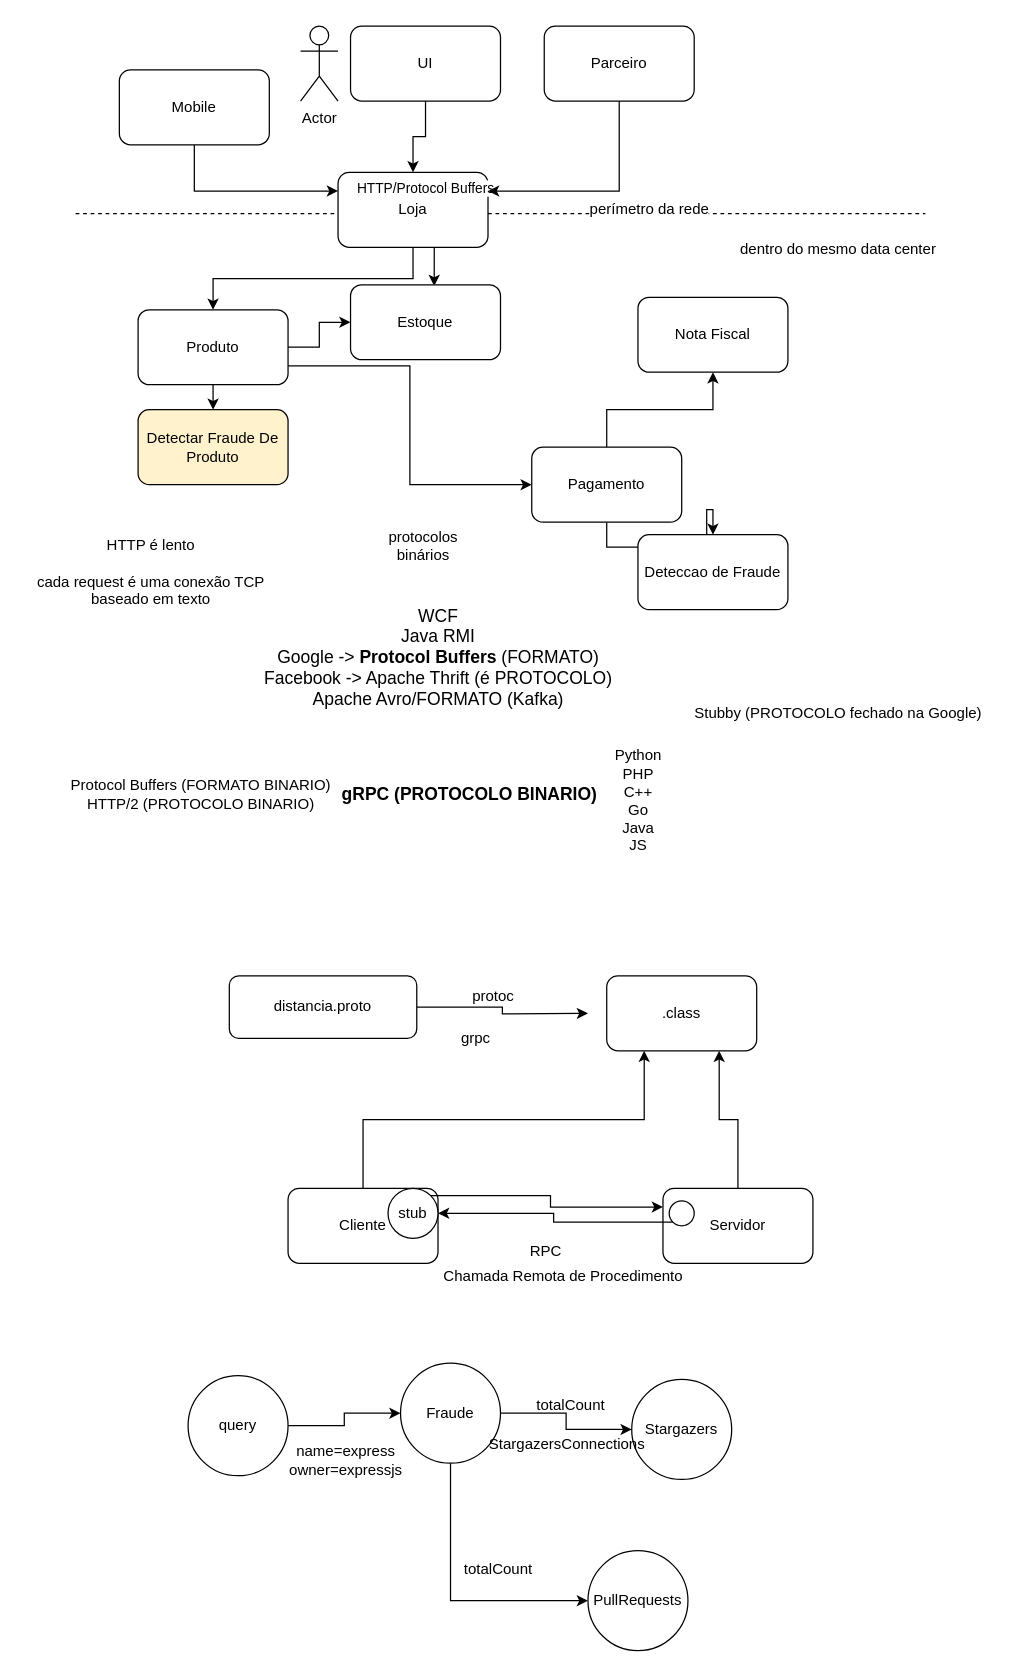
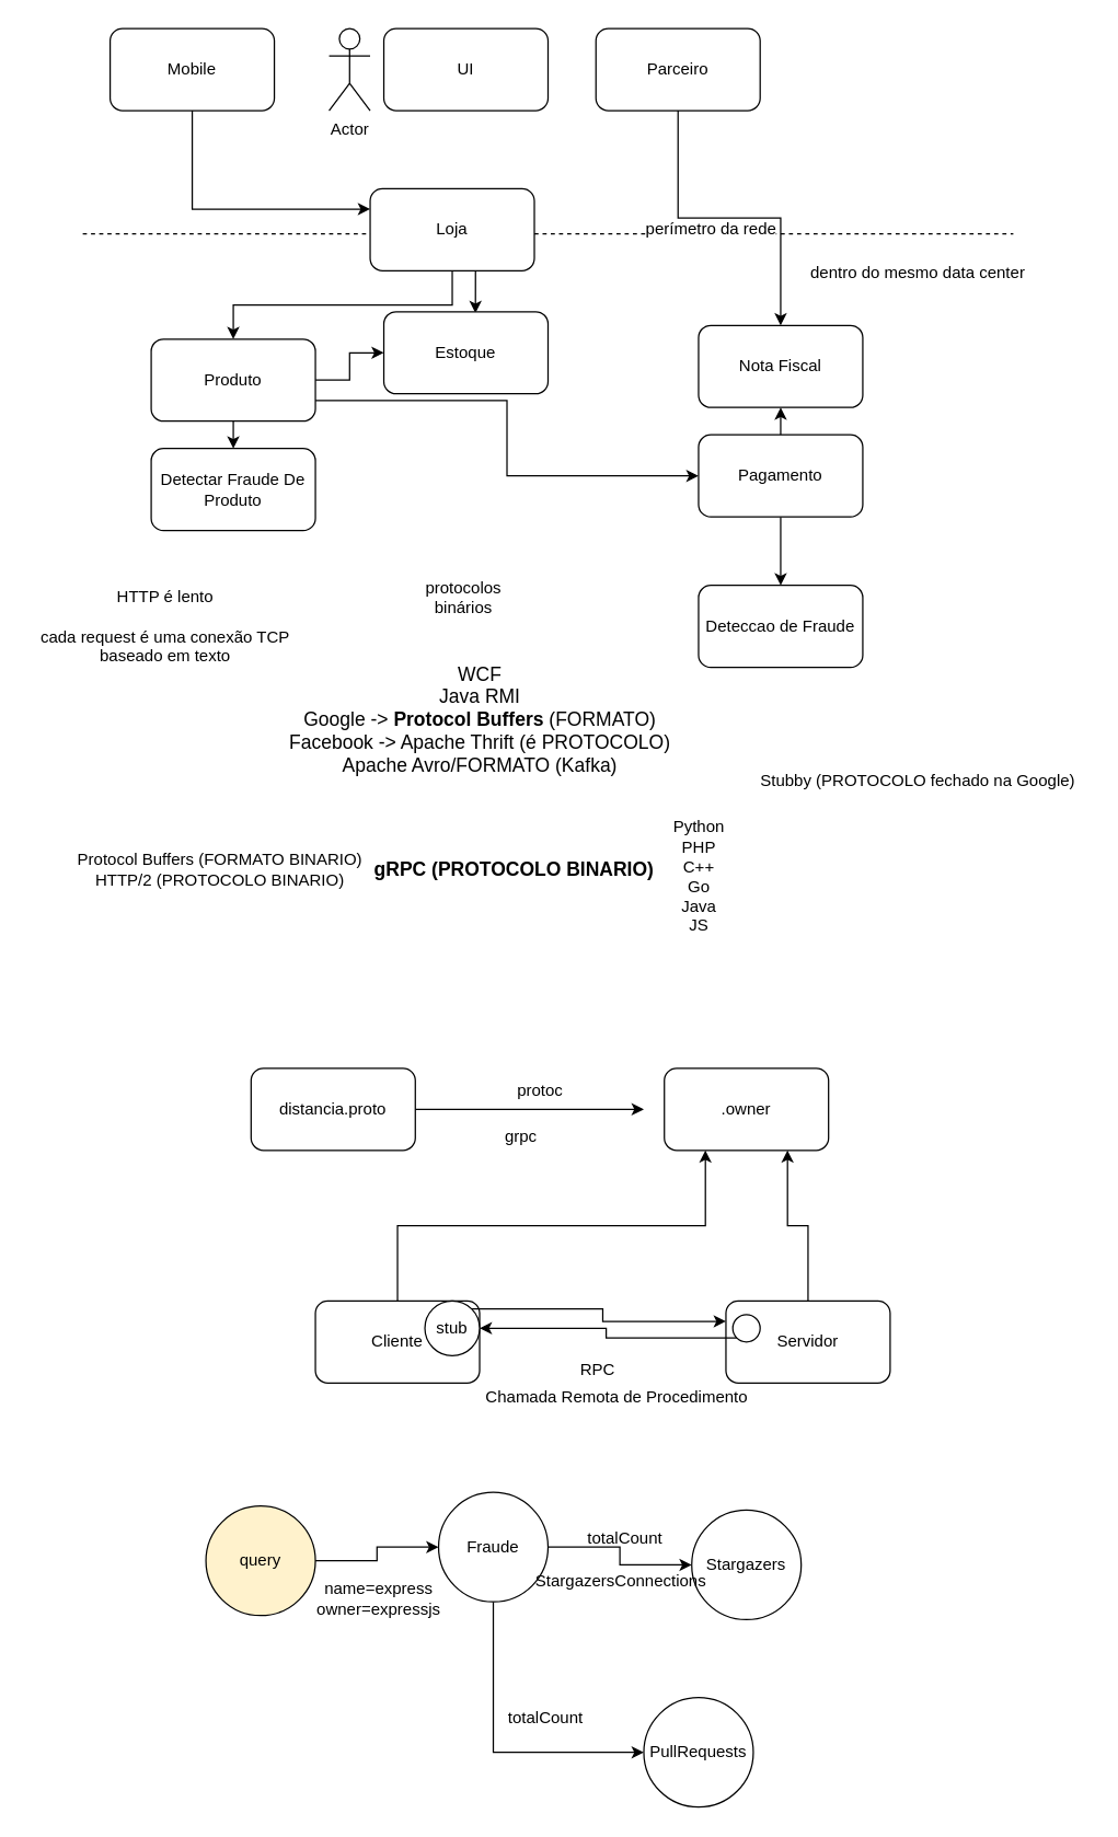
- <mxCell id="47" value="Mobile" style="rounded=1;whiteSpace=wrap;html=1;" vertex="1" parent="1"><mxGeometry x="95" y="55" width="120" height="60" as="geometry" /></mxCell>
+ <mxCell id="47" value="Mobile" style="rounded=1;whiteSpace=wrap;html=1;" vertex="1" parent="1"><mxGeometry x="80" y="20" width="120" height="60" as="geometry" /></mxCell>
- <mxCell id="19" value="HTTP/Protocol Buffers" style="edgeStyle=orthogonalEdgeStyle;rounded=0;orthogonalLoop=1;jettySize=auto;html=1;exitX=0.5;exitY=1;exitDx=0;exitDy=0;" edge="1" parent="1" source="20" target="7"><mxGeometry x="-0.149" y="40" relative="1" as="geometry"><mxPoint y="1" as="offset" /></mxGeometry></mxCell>
- <mxCell id="44" style="edgeStyle=orthogonalEdgeStyle;rounded=0;orthogonalLoop=1;jettySize=auto;html=1;exitX=0.5;exitY=1;exitDx=0;exitDy=0;entryX=1;entryY=0.25;entryDx=0;entryDy=0;" edge="1" parent="1" source="45" target="7"><mxGeometry relative="1" as="geometry" /></mxCell>
+ <mxCell id="44" style="edgeStyle=orthogonalEdgeStyle;rounded=0;orthogonalLoop=1;jettySize=auto;html=1;exitX=0.5;exitY=1;exitDx=0;exitDy=0;" edge="1" parent="1" source="45" target="13"><mxGeometry relative="1" as="geometry" /></mxCell>
- <mxCell id="18" value="Detectar Fraude De Produto" style="rounded=1;whiteSpace=wrap;html=1;fillColor=#fff2cc;" vertex="1" parent="1"><mxGeometry x="110" y="327" width="120" height="60" as="geometry" /></mxCell>
+ <mxCell id="18" value="Detectar Fraude De Produto" style="rounded=1;whiteSpace=wrap;html=1;" vertex="1" parent="1"><mxGeometry x="110" y="327" width="120" height="60" as="geometry" /></mxCell>
- <mxCell id="16" value="Pagamento" style="rounded=1;whiteSpace=wrap;html=1;" vertex="1" parent="1"><mxGeometry x="425" y="357" width="120" height="60" as="geometry" /></mxCell>
+ <mxCell id="16" value="Pagamento" style="rounded=1;whiteSpace=wrap;html=1;" vertex="1" parent="1"><mxGeometry x="510" y="317" width="120" height="60" as="geometry" /></mxCell>
- <mxCell id="31" value="distancia.proto" style="rounded=1;whiteSpace=wrap;html=1;" vertex="1" parent="1"><mxGeometry x="183" y="780" width="150" height="50" as="geometry" /></mxCell>
+ <mxCell id="31" value="distancia.proto" style="rounded=1;whiteSpace=wrap;html=1;" vertex="1" parent="1"><mxGeometry x="183" y="780" width="120" height="60" as="geometry" /></mxCell>
- <mxCell id="34" value=".class" style="rounded=1;whiteSpace=wrap;html=1;" vertex="1" parent="1"><mxGeometry x="485" y="780" width="120" height="60" as="geometry" /></mxCell>
+ <mxCell id="34" value=".owner" style="rounded=1;whiteSpace=wrap;html=1;" vertex="1" parent="1"><mxGeometry x="485" y="780" width="120" height="60" as="geometry" /></mxCell>
- <mxCell id="49" value="query" style="ellipse;whiteSpace=wrap;html=1;aspect=fixed;" vertex="1" parent="1"><mxGeometry x="150" y="1100" width="80" height="80" as="geometry" /></mxCell>
+ <mxCell id="49" value="query" style="ellipse;whiteSpace=wrap;html=1;aspect=fixed;fillColor=#fff2cc;" vertex="1" parent="1"><mxGeometry x="150" y="1100" width="80" height="80" as="geometry" /></mxCell>
